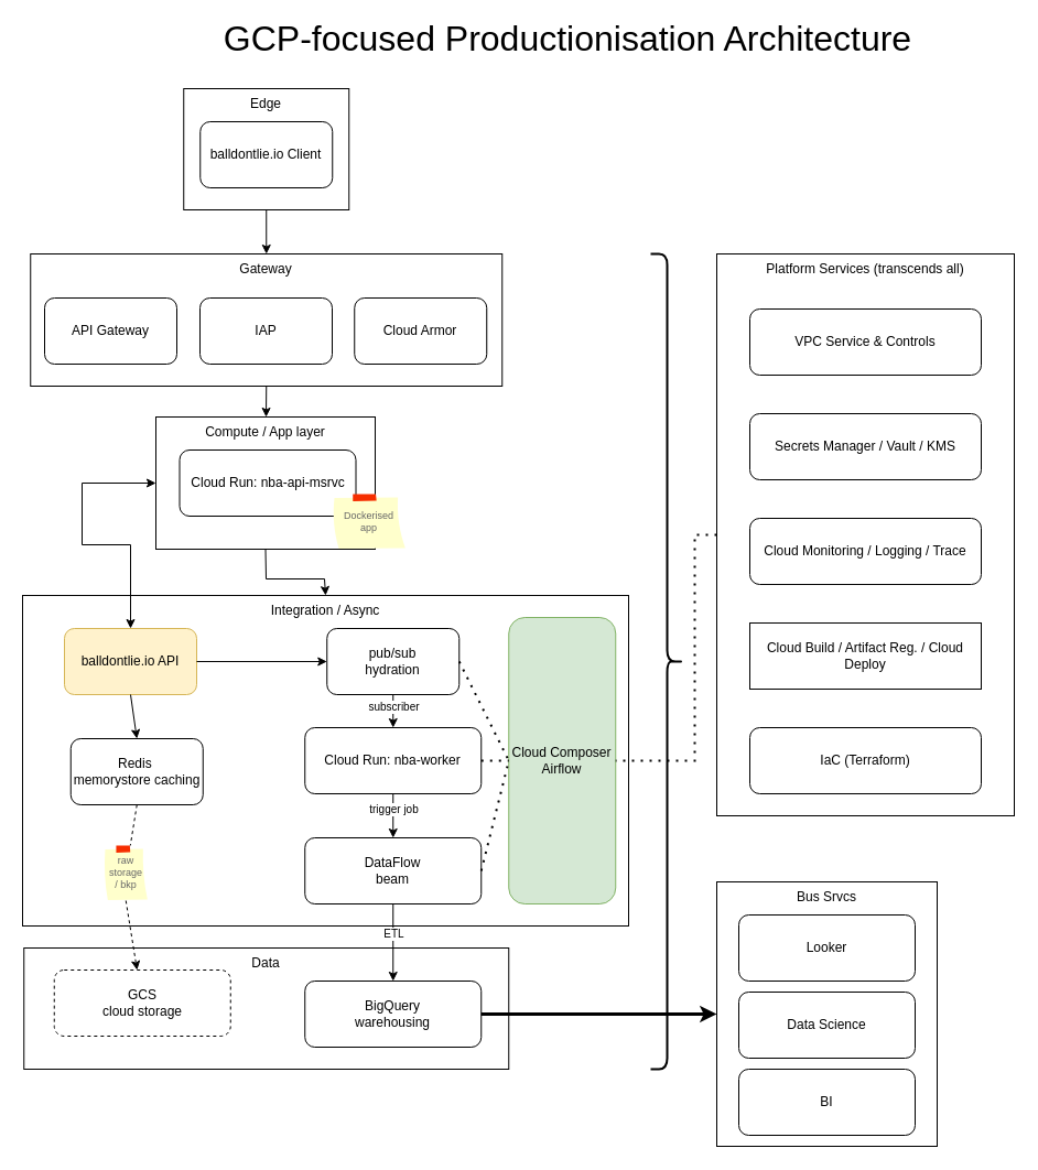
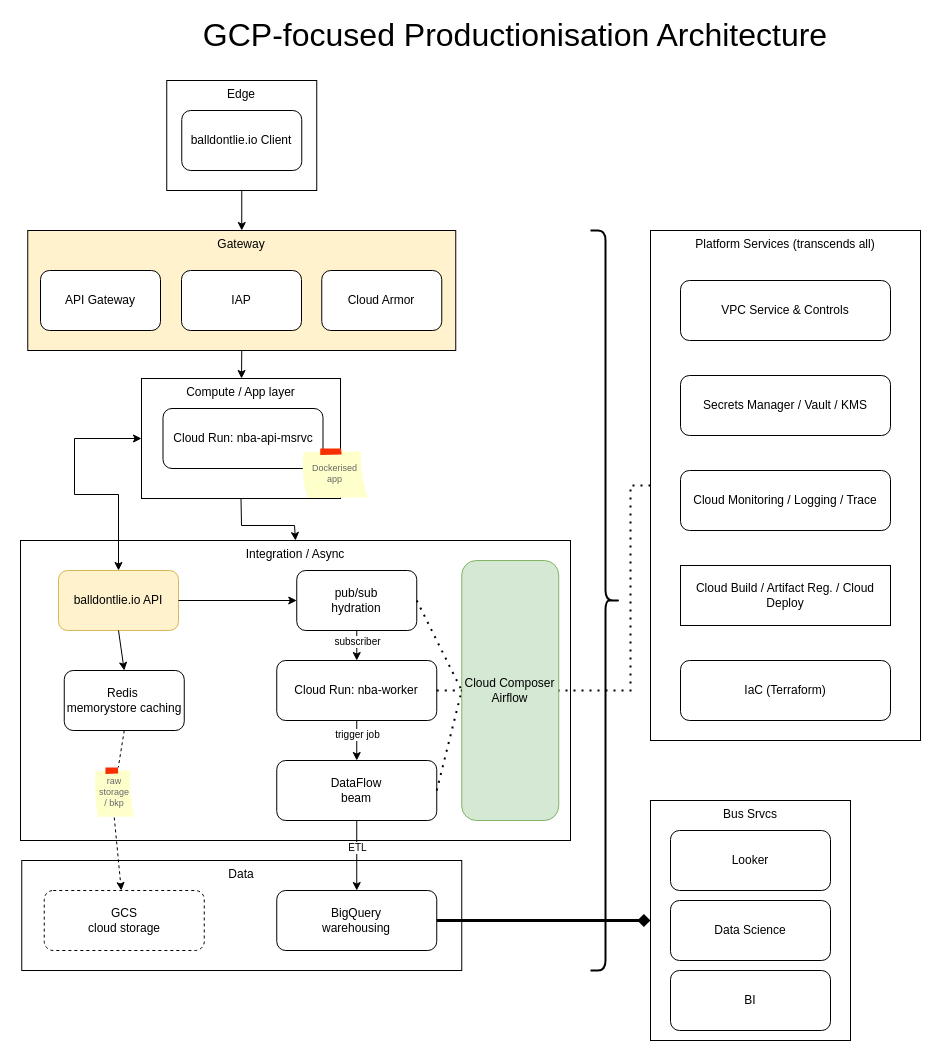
- <mxCell id="49" value="Gateway" style="rounded=0;whiteSpace=wrap;html=1;verticalAlign=top;" vertex="1" parent="1"><mxGeometry x="27.25" y="230" width="428" height="120" as="geometry" /></mxCell>
+ <mxCell id="49" value="Gateway" style="rounded=0;whiteSpace=wrap;html=1;verticalAlign=top;fillColor=#fff2cc;" vertex="1" parent="1"><mxGeometry x="27.25" y="230" width="428" height="120" as="geometry" /></mxCell>
- <mxCell id="23" value="GCS&lt;br&gt;cloud storage" style="rounded=1;whiteSpace=wrap;html=1;dashed=1;" vertex="1" parent="1"><mxGeometry x="48.75" y="880" width="160" height="60" as="geometry" /></mxCell>
+ <mxCell id="23" value="GCS&lt;br&gt;cloud storage" style="rounded=1;whiteSpace=wrap;html=1;dashed=1;" vertex="1" parent="1"><mxGeometry x="43.75" y="890" width="160" height="60" as="geometry" /></mxCell>
- <mxCell id="42" value="" style="endArrow=classic;html=1;rounded=0;fontSize=9;exitX=1;exitY=0.5;exitDx=0;exitDy=0;strokeWidth=3;jumpStyle=arc;" edge="1" parent="1" source="18" target="37"><mxGeometry width="50" height="50" relative="1" as="geometry"><mxPoint x="670" y="780" as="sourcePoint" /><mxPoint x="720" y="730" as="targetPoint" /></mxGeometry></mxCell>
+ <mxCell id="42" value="" style="endArrow=diamond;html=1;rounded=0;fontSize=9;exitX=1;exitY=0.5;exitDx=0;exitDy=0;strokeWidth=3;jumpStyle=arc;" edge="1" parent="1" source="18" target="37"><mxGeometry width="50" height="50" relative="1" as="geometry"><mxPoint x="670" y="780" as="sourcePoint" /><mxPoint x="720" y="730" as="targetPoint" /></mxGeometry></mxCell>
